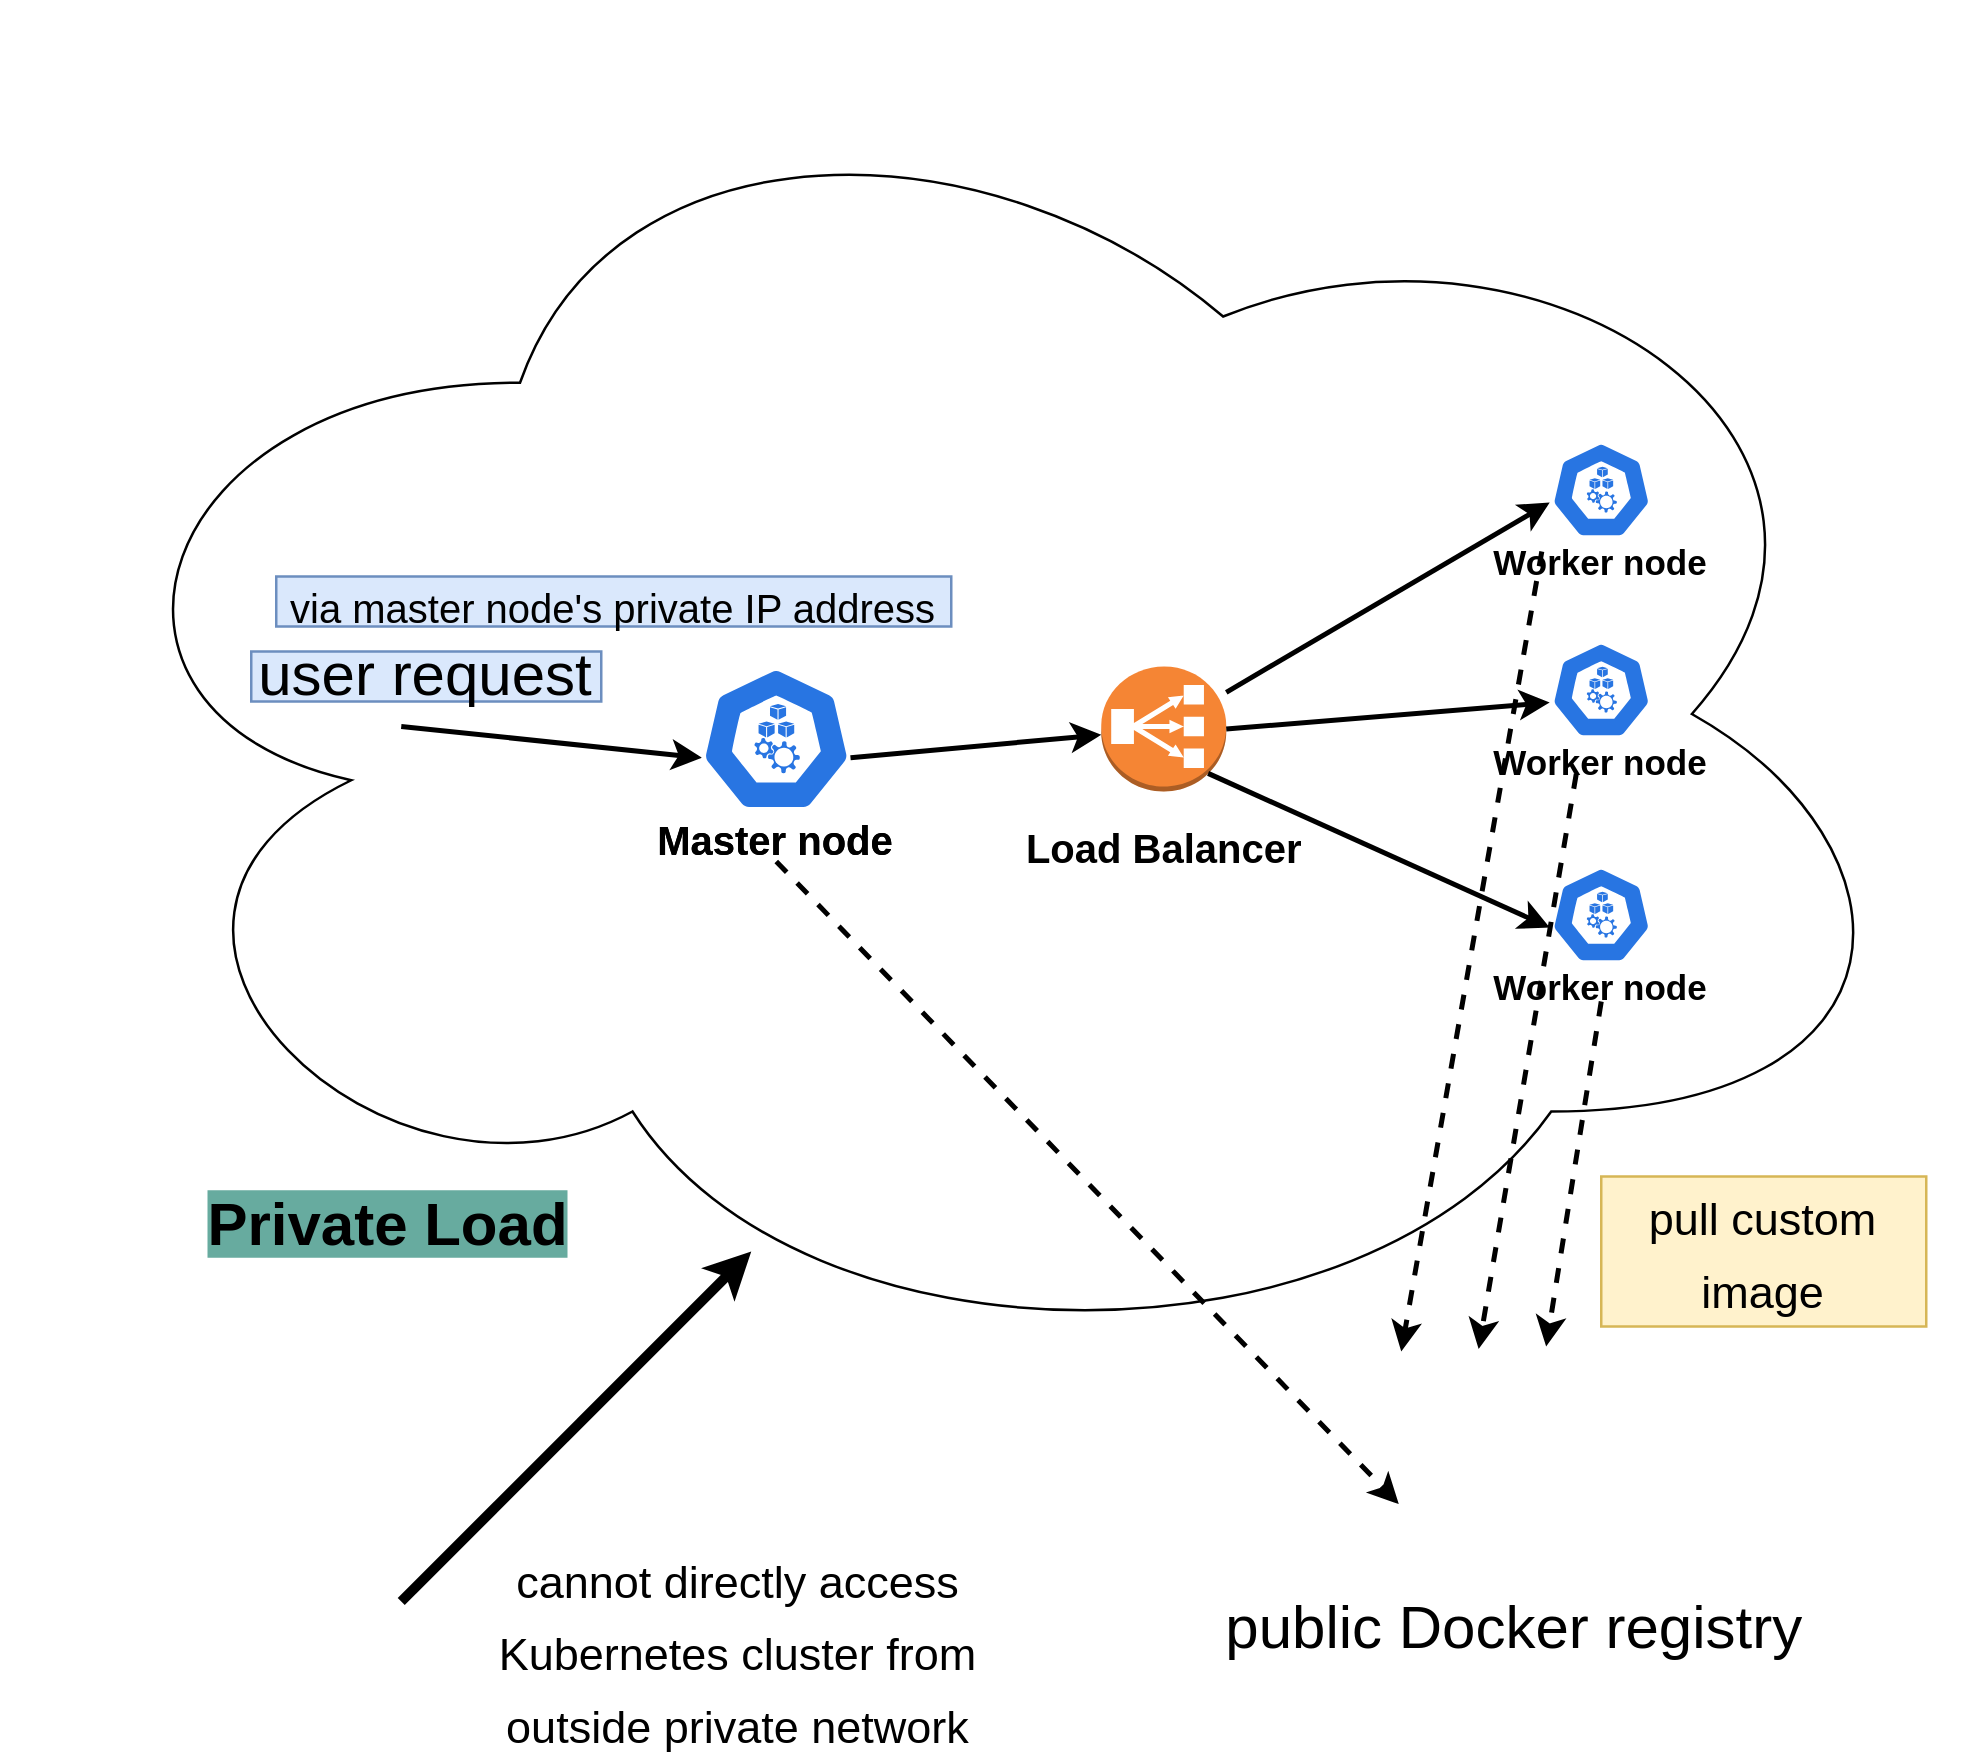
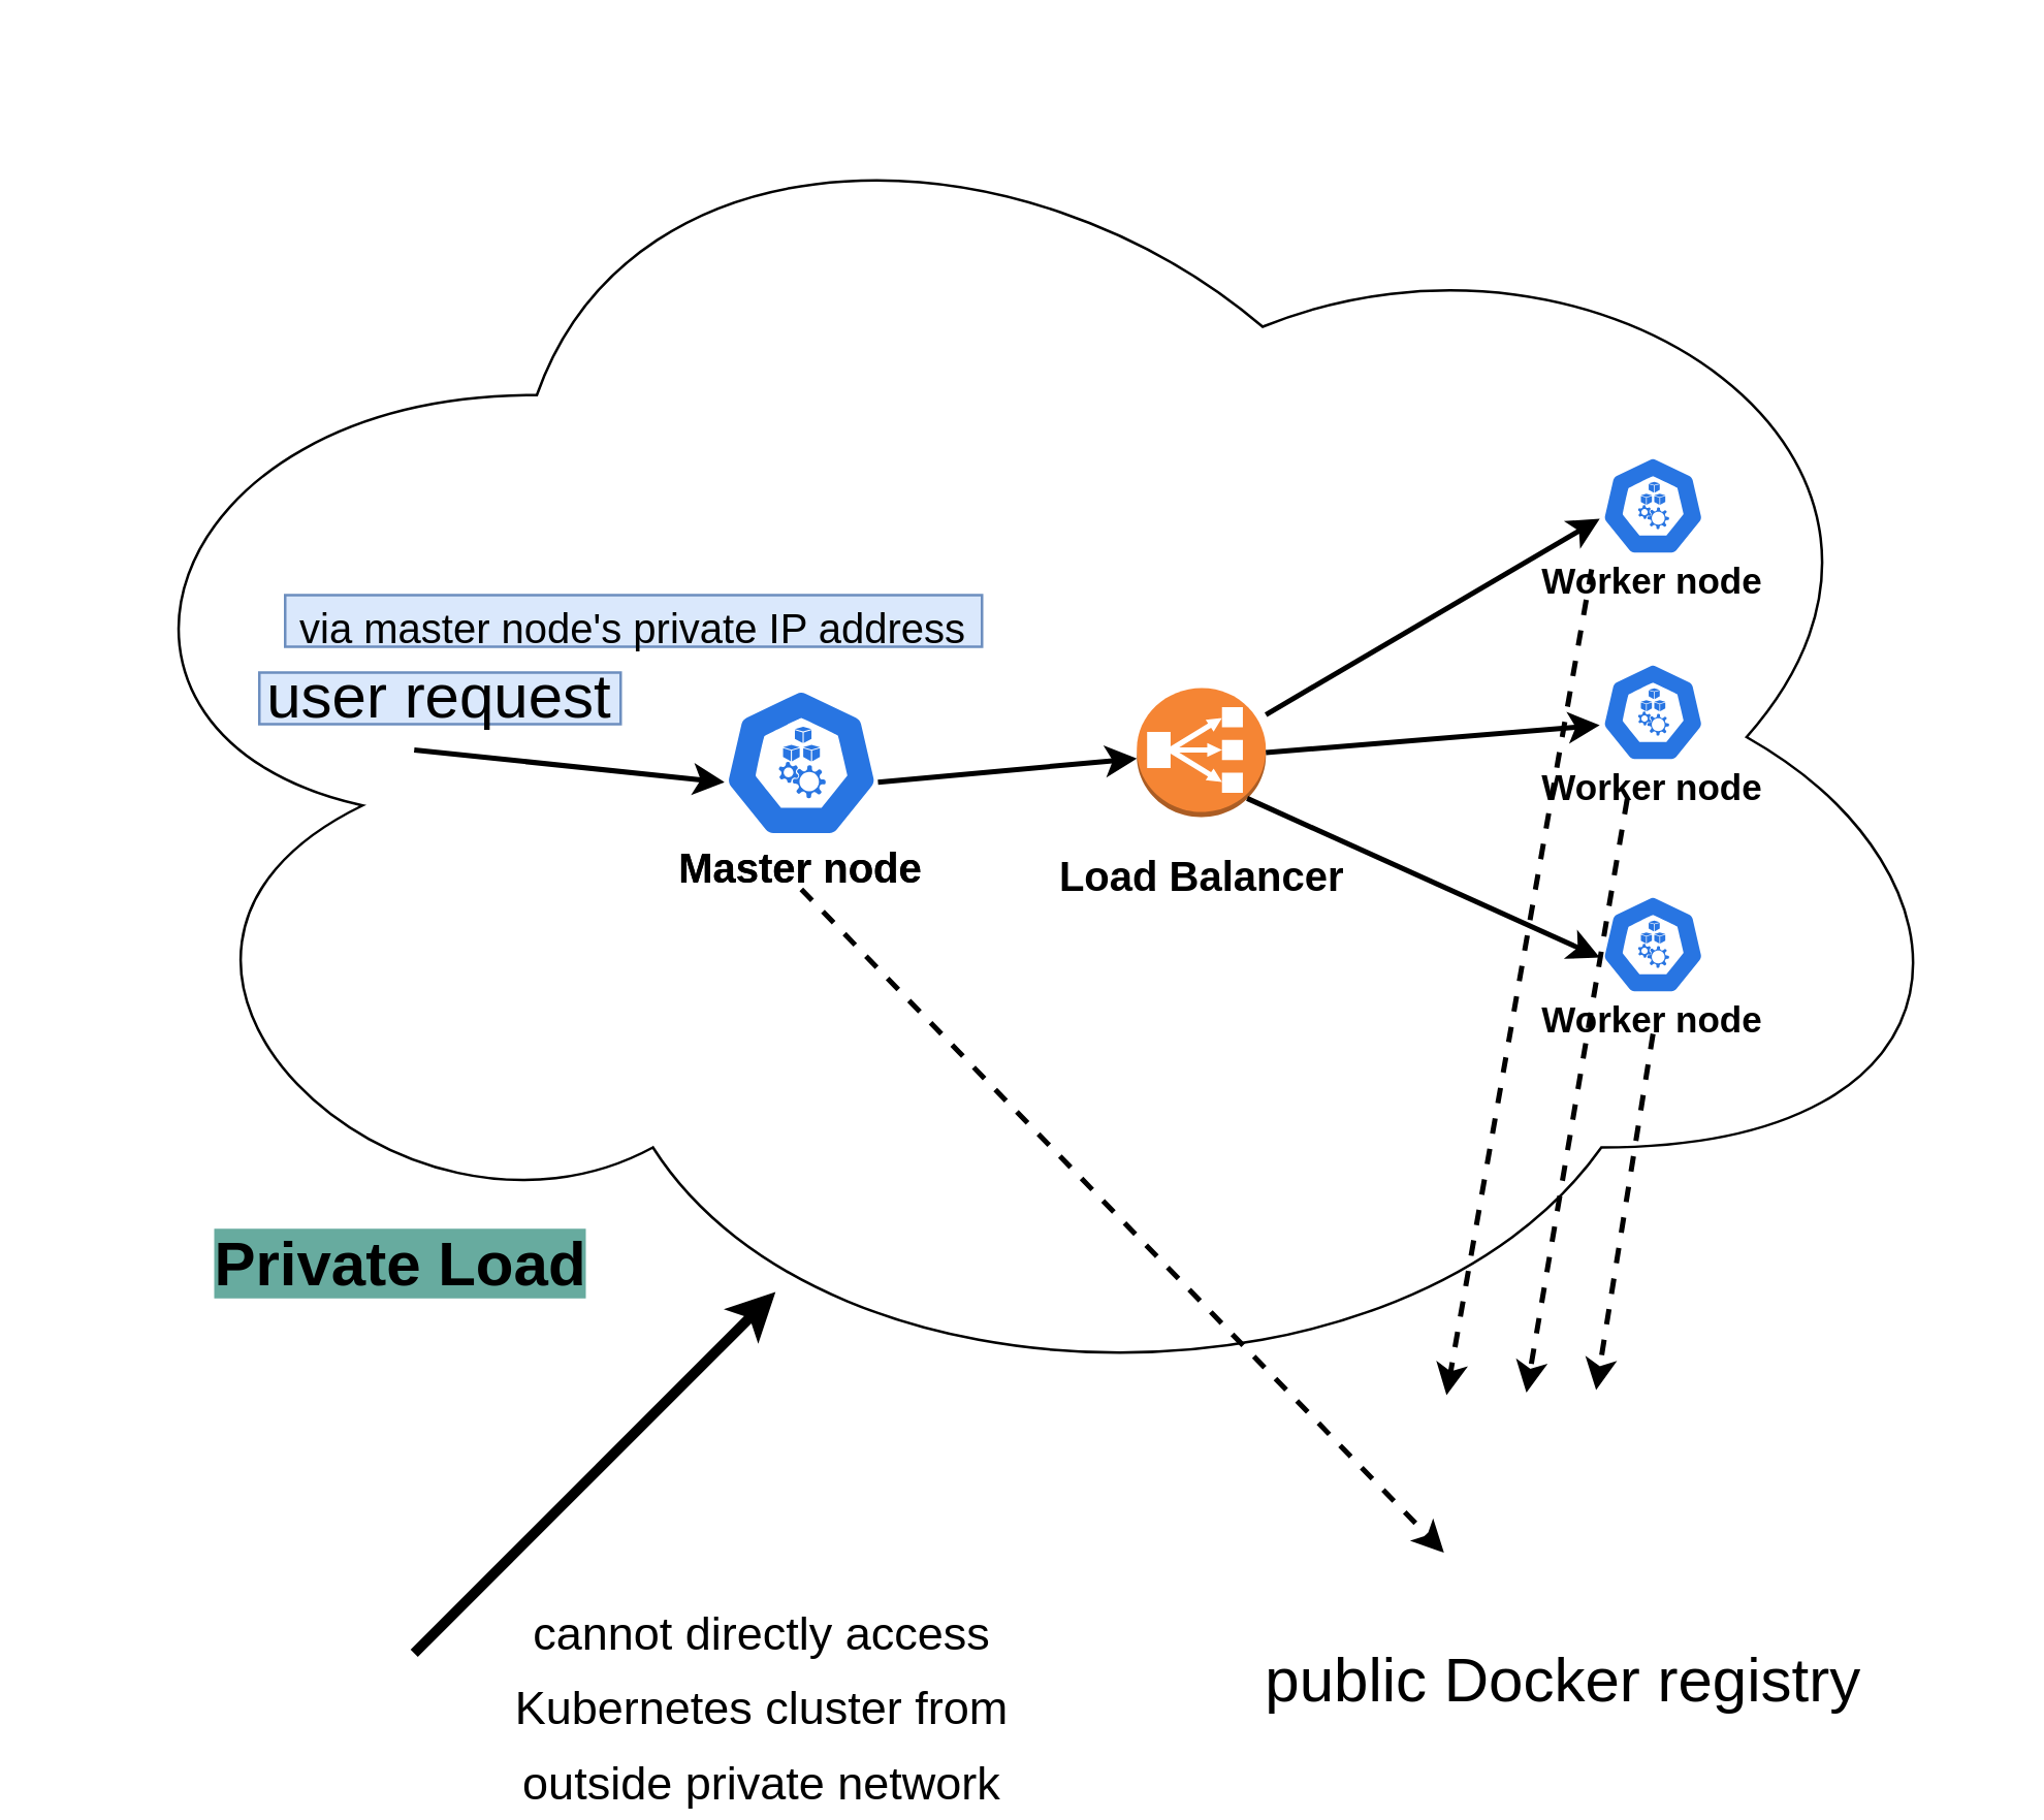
- <mxCell id="35" value="&lt;font style=&quot;font-size: 18px&quot;&gt;pull custom image&lt;br&gt;&lt;/font&gt;" style="text;html=1;strokeColor=#d6b656;fillColor=#fff2cc;align=center;verticalAlign=middle;whiteSpace=wrap;rounded=0;fontSize=24;" vertex="1" parent="1"><mxGeometry x="640" y="470" width="130" height="60" as="geometry" /></mxCell>
